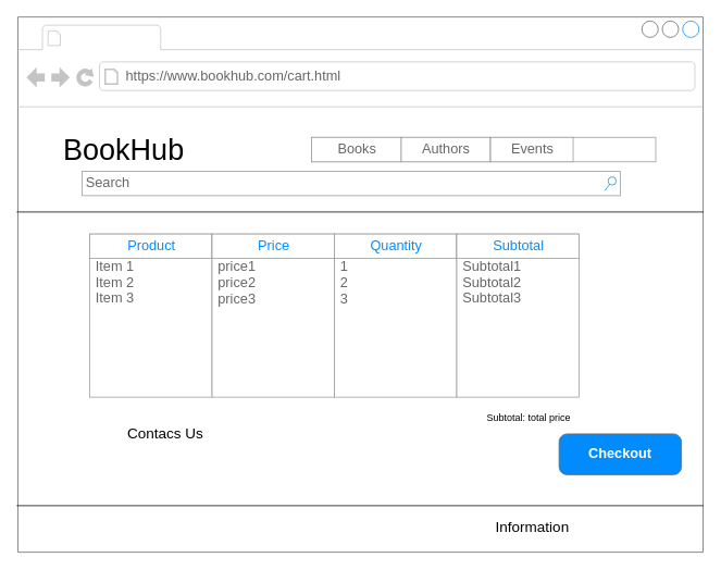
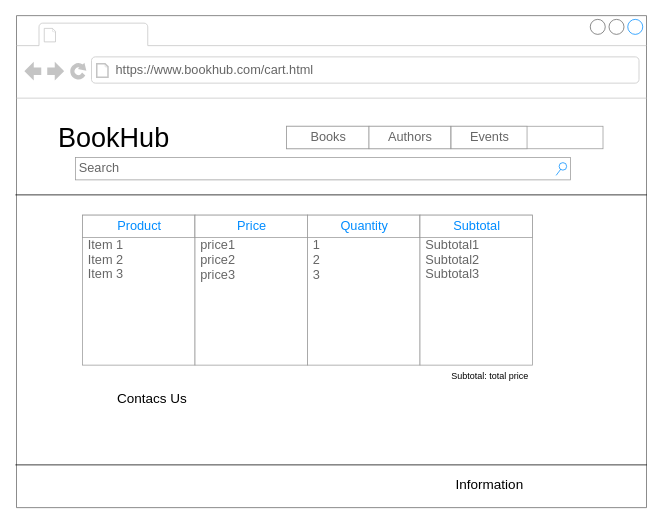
- <mxCell id="34" value="Subtotal: total price" style="text;html=1;strokeColor=none;fillColor=none;align=center;verticalAlign=middle;whiteSpace=wrap;rounded=0;" vertex="1" parent="2"><mxGeometry x="556" y="481" width="140" height="20" as="geometry" /></mxCell>
+ <mxCell id="34" value="Subtotal: total price" style="text;html=1;strokeColor=none;fillColor=none;align=center;verticalAlign=middle;whiteSpace=wrap;rounded=0;" vertex="1" parent="2"><mxGeometry x="561" y="471" width="140" height="20" as="geometry" /></mxCell>
- <mxCell id="33" value="Checkout" style="strokeWidth=1;shadow=0;dashed=0;align=center;html=1;shape=mxgraph.mockup.buttons.button;strokeColor=#666666;fontColor=#ffffff;mainText=;buttonStyle=round;fontSize=17;fontStyle=1;fillColor=#008cff;whiteSpace=wrap;" vertex="1" parent="2"><mxGeometry x="663.5" y="511" width="150" height="50" as="geometry" /></mxCell>
